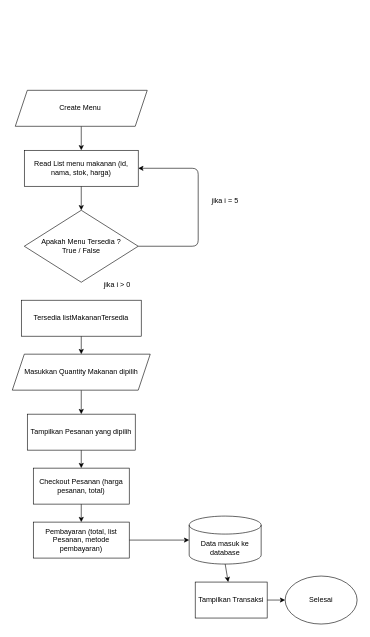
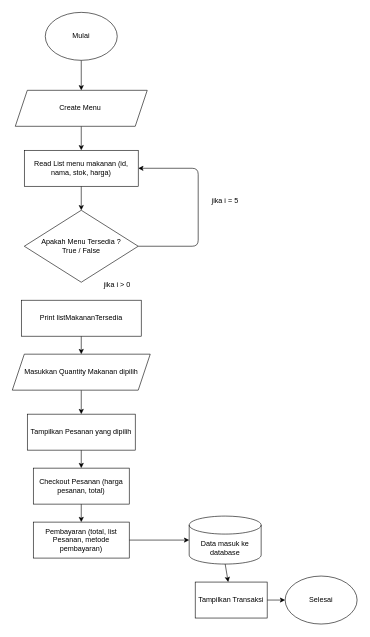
+ <mxCell id="7" value="Mulai" style="ellipse;whiteSpace=wrap;html=1;" vertex="1" parent="1"><mxGeometry x="75" y="20" width="120" height="80" as="geometry" /></mxCell>
+ <mxCell id="6" style="edgeStyle=none;html=1;exitX=0.5;exitY=1;exitDx=0;exitDy=0;entryX=0.5;entryY=0;entryDx=0;entryDy=0;" edge="1" parent="1" source="7" target="3"><mxGeometry relative="1" as="geometry" /></mxCell>
- <mxCell id="24" value="Tersedia listMakananTersedia" style="rounded=0;whiteSpace=wrap;html=1;" vertex="1" parent="1"><mxGeometry x="35" y="500" width="200" height="60" as="geometry" /></mxCell>
+ <mxCell id="24" value="Print listMakananTersedia" style="rounded=0;whiteSpace=wrap;html=1;" vertex="1" parent="1"><mxGeometry x="35" y="500" width="200" height="60" as="geometry" /></mxCell>
